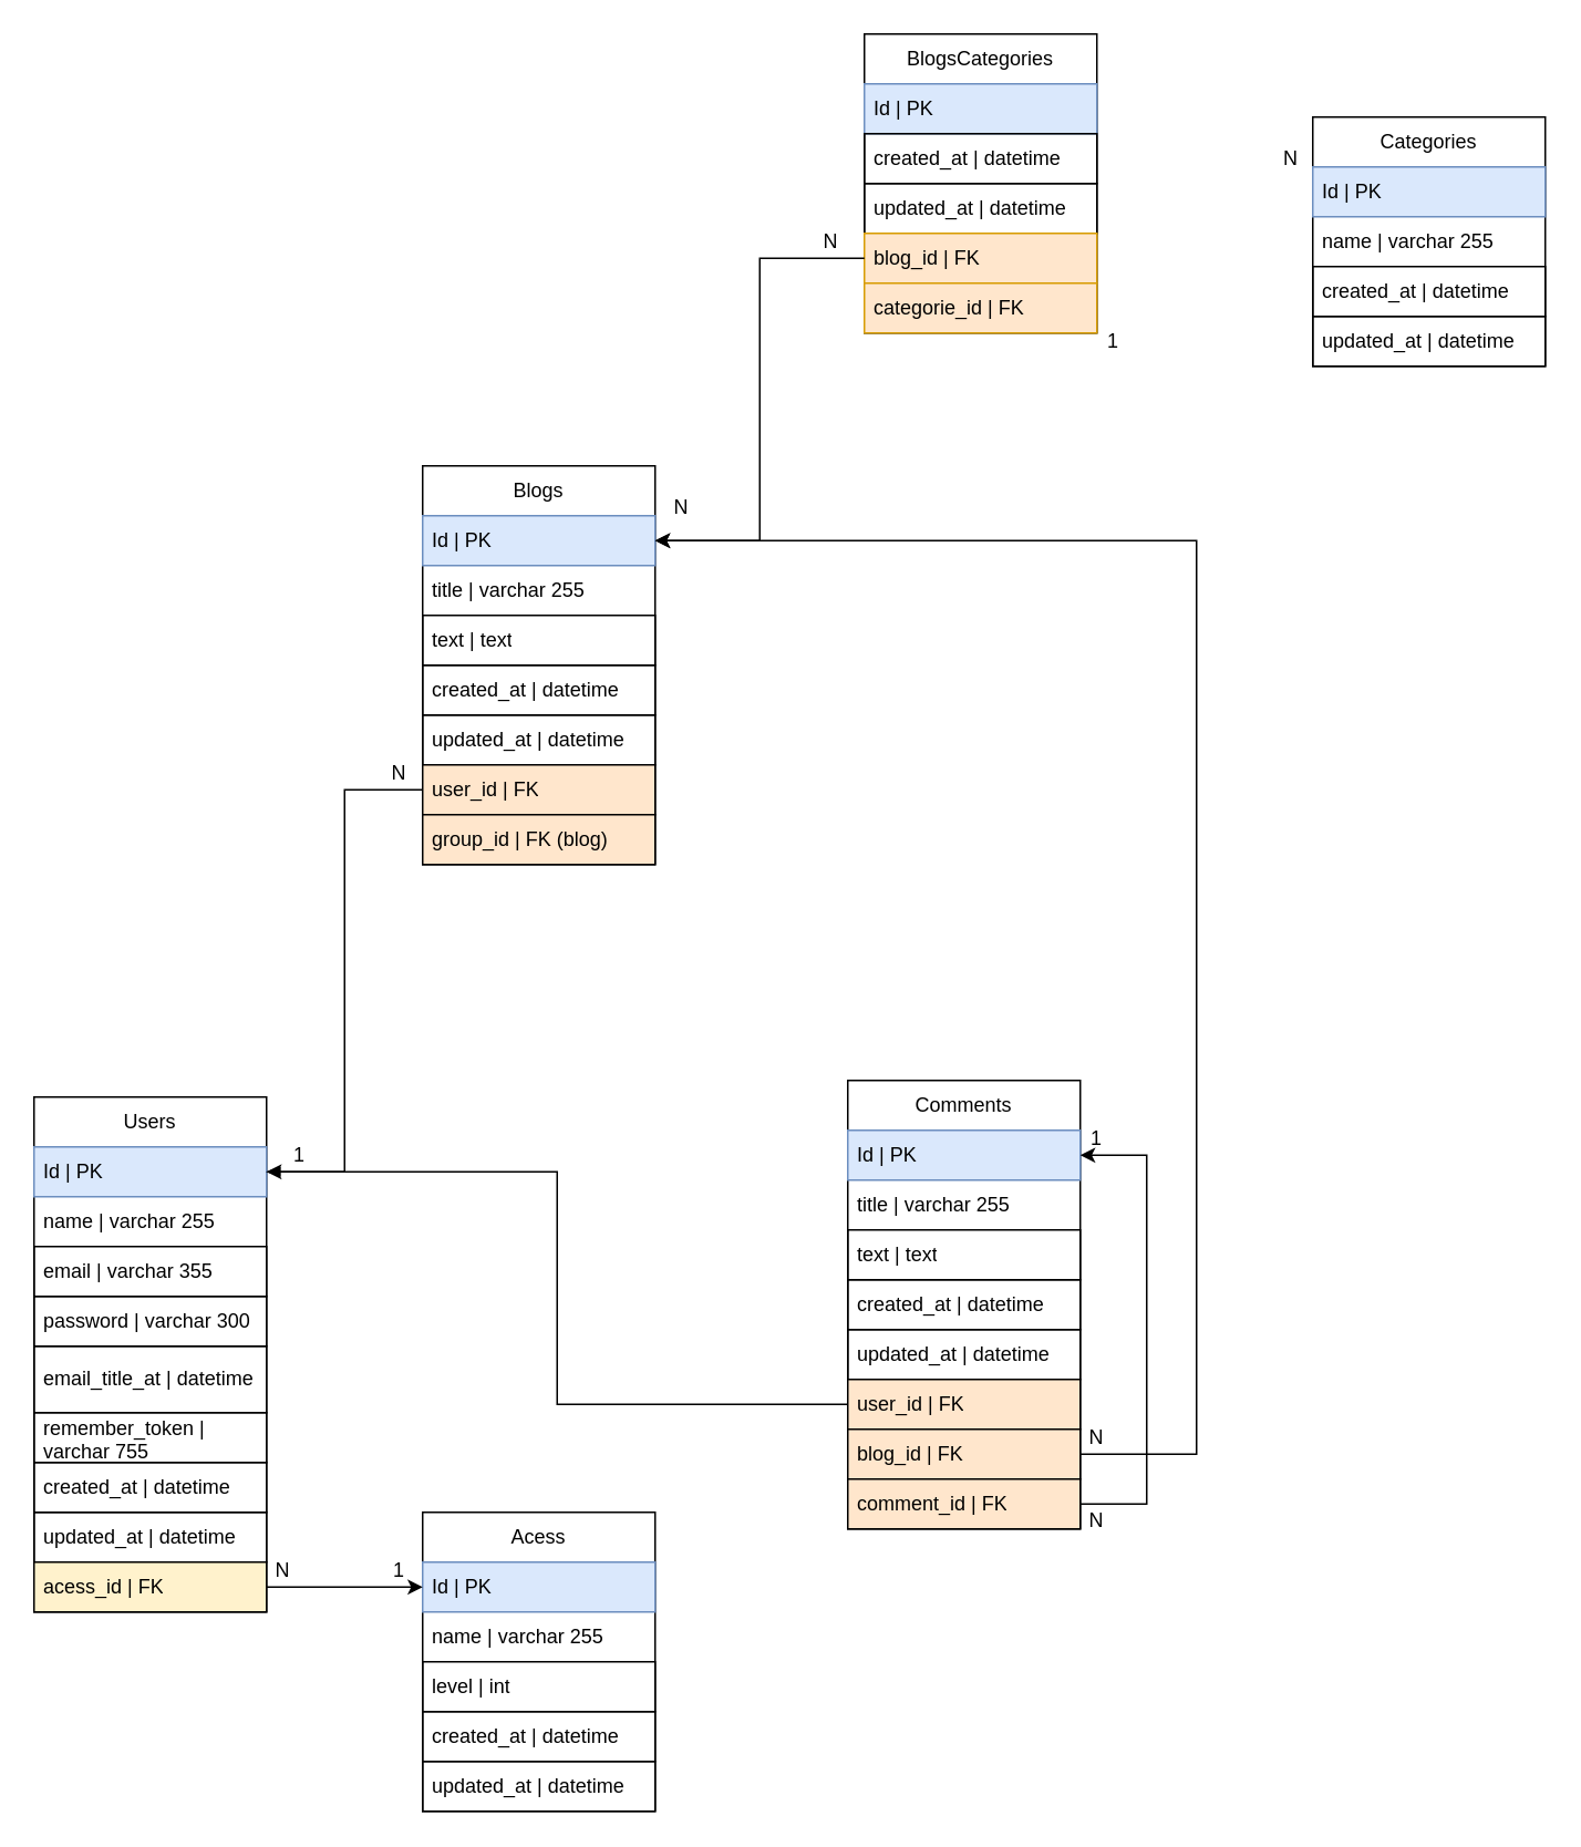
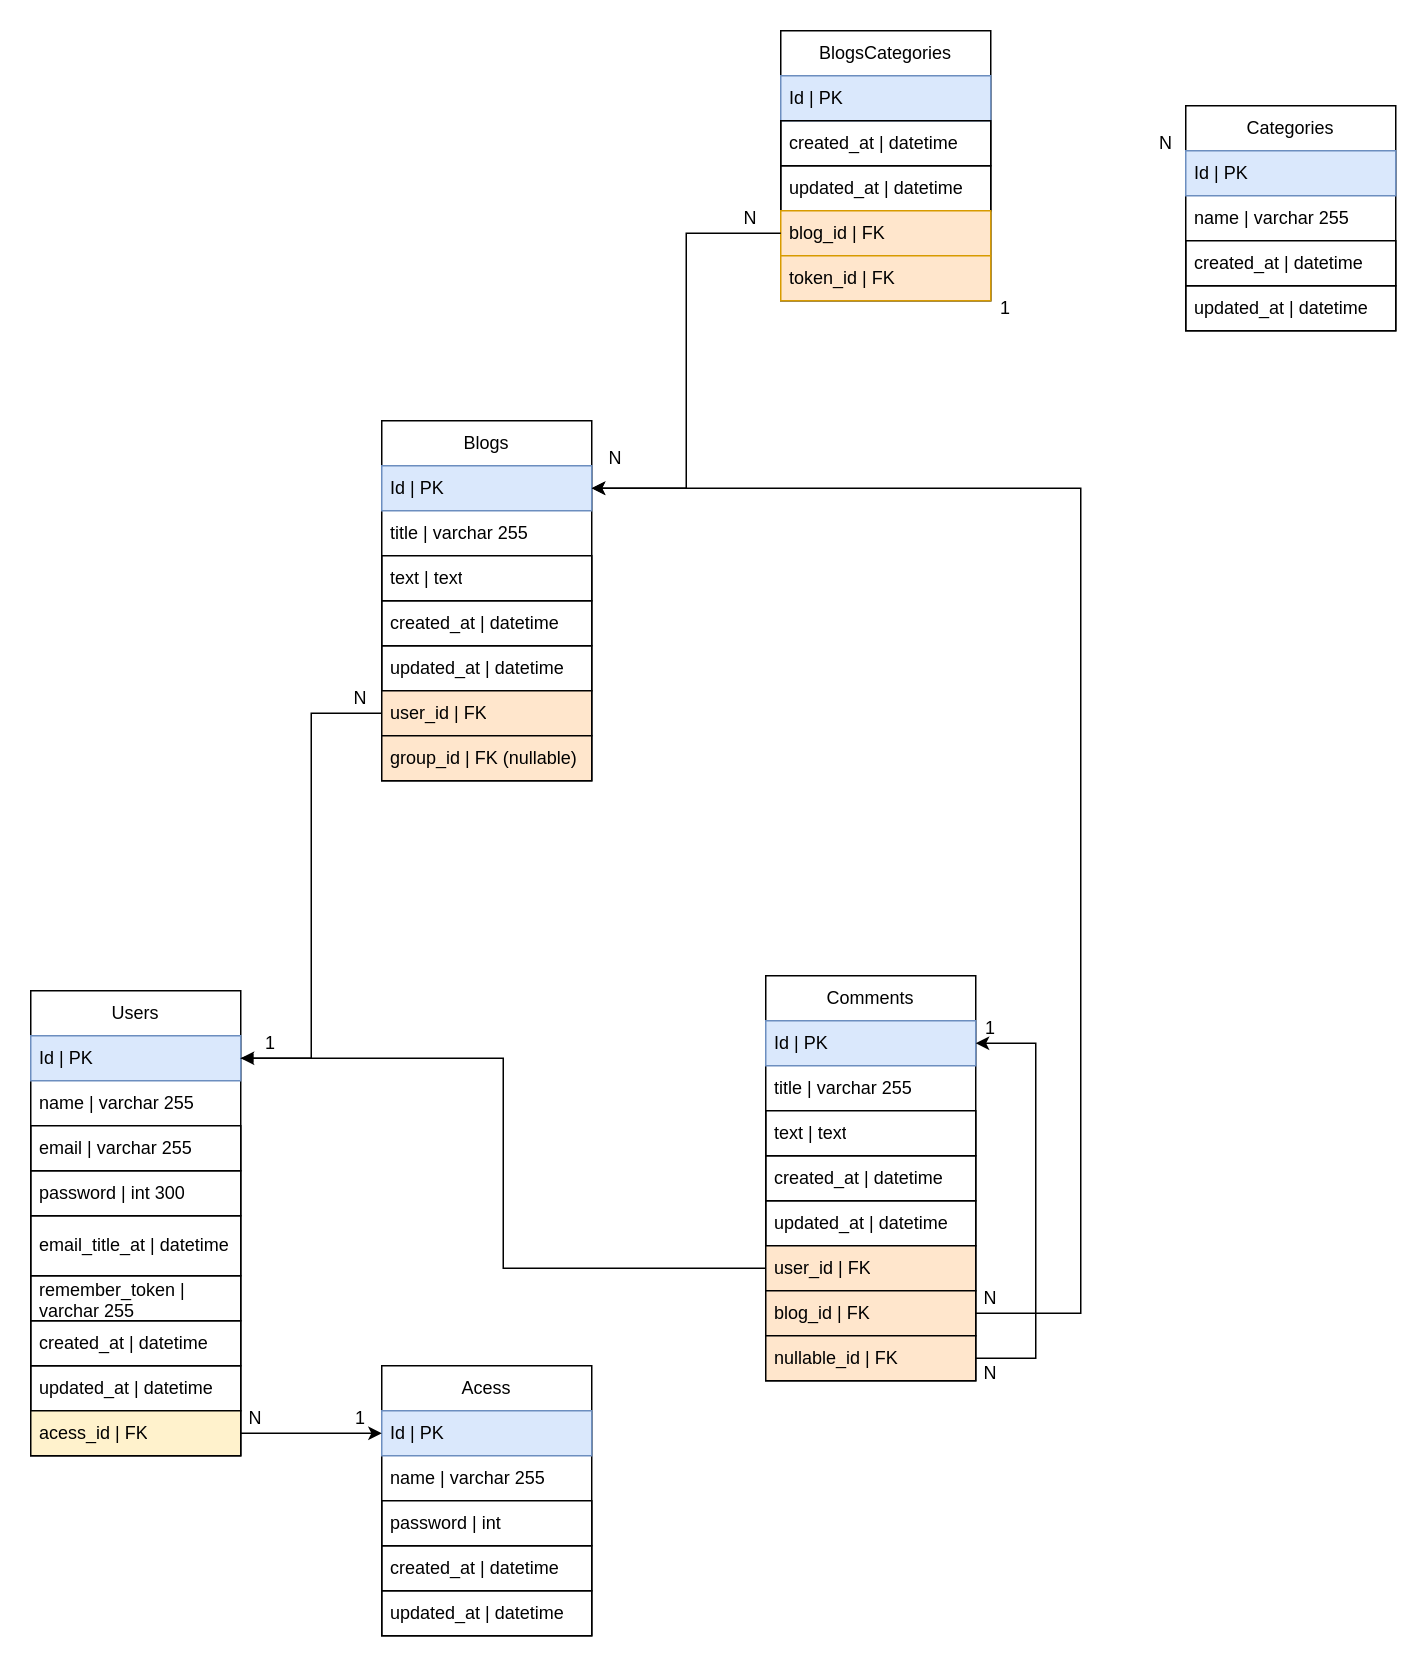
- <mxCell id="58" value="categorie_id | FK" style="text;strokeColor=#d79b00;fillColor=#ffe6cc;align=left;verticalAlign=middle;spacingLeft=4;spacingRight=4;overflow=hidden;points=[[0,0.5],[1,0.5]];portConstraint=eastwest;rotatable=0;whiteSpace=wrap;html=1;" vertex="1" parent="53"><mxGeometry y="150" width="140" height="30" as="geometry" /></mxCell>
+ <mxCell id="58" value="token_id | FK" style="text;strokeColor=#d79b00;fillColor=#ffe6cc;align=left;verticalAlign=middle;spacingLeft=4;spacingRight=4;overflow=hidden;points=[[0,0.5],[1,0.5]];portConstraint=eastwest;rotatable=0;whiteSpace=wrap;html=1;" vertex="1" parent="53"><mxGeometry y="150" width="140" height="30" as="geometry" /></mxCell>
- <mxCell id="28" value="group_id | FK (blog)" style="text;strokeColor=#000000;fillColor=#ffe6cc;align=left;verticalAlign=middle;spacingLeft=4;spacingRight=4;overflow=hidden;points=[[0,0.5],[1,0.5]];portConstraint=eastwest;rotatable=0;whiteSpace=wrap;html=1;" vertex="1" parent="21"><mxGeometry y="210" width="140" height="30" as="geometry" /></mxCell>
+ <mxCell id="28" value="group_id | FK (nullable)" style="text;strokeColor=#000000;fillColor=#ffe6cc;align=left;verticalAlign=middle;spacingLeft=4;spacingRight=4;overflow=hidden;points=[[0,0.5],[1,0.5]];portConstraint=eastwest;rotatable=0;whiteSpace=wrap;html=1;" vertex="1" parent="21"><mxGeometry y="210" width="140" height="30" as="geometry" /></mxCell>
- <mxCell id="5" value="email | varchar 355" style="text;strokeColor=default;fillColor=none;align=left;verticalAlign=middle;spacingLeft=4;spacingRight=4;overflow=hidden;points=[[0,0.5],[1,0.5]];portConstraint=eastwest;rotatable=0;whiteSpace=wrap;html=1;" vertex="1" parent="2"><mxGeometry y="90" width="140" height="30" as="geometry" /></mxCell>
+ <mxCell id="5" value="email | varchar 255" style="text;strokeColor=default;fillColor=none;align=left;verticalAlign=middle;spacingLeft=4;spacingRight=4;overflow=hidden;points=[[0,0.5],[1,0.5]];portConstraint=eastwest;rotatable=0;whiteSpace=wrap;html=1;" vertex="1" parent="2"><mxGeometry y="90" width="140" height="30" as="geometry" /></mxCell>
- <mxCell id="6" value="password | varchar 300" style="text;strokeColor=#000000;fillColor=none;align=left;verticalAlign=middle;spacingLeft=4;spacingRight=4;overflow=hidden;points=[[0,0.5],[1,0.5]];portConstraint=eastwest;rotatable=0;whiteSpace=wrap;html=1;" vertex="1" parent="2"><mxGeometry y="120" width="140" height="30" as="geometry" /></mxCell>
+ <mxCell id="6" value="password | int 300" style="text;strokeColor=#000000;fillColor=none;align=left;verticalAlign=middle;spacingLeft=4;spacingRight=4;overflow=hidden;points=[[0,0.5],[1,0.5]];portConstraint=eastwest;rotatable=0;whiteSpace=wrap;html=1;" vertex="1" parent="2"><mxGeometry y="120" width="140" height="30" as="geometry" /></mxCell>
- <mxCell id="8" value="remember_token | varchar 755" style="text;strokeColor=default;fillColor=none;align=left;verticalAlign=middle;spacingLeft=4;spacingRight=4;overflow=hidden;points=[[0,0.5],[1,0.5]];portConstraint=eastwest;rotatable=0;whiteSpace=wrap;html=1;" vertex="1" parent="2"><mxGeometry y="190" width="140" height="30" as="geometry" /></mxCell>
+ <mxCell id="8" value="remember_token | varchar 255" style="text;strokeColor=default;fillColor=none;align=left;verticalAlign=middle;spacingLeft=4;spacingRight=4;overflow=hidden;points=[[0,0.5],[1,0.5]];portConstraint=eastwest;rotatable=0;whiteSpace=wrap;html=1;" vertex="1" parent="2"><mxGeometry y="190" width="140" height="30" as="geometry" /></mxCell>
- <mxCell id="41" value="comment_id | FK" style="text;strokeColor=#000000;fillColor=#ffe6cc;align=left;verticalAlign=middle;spacingLeft=4;spacingRight=4;overflow=hidden;points=[[0,0.5],[1,0.5]];portConstraint=eastwest;rotatable=0;whiteSpace=wrap;html=1;" vertex="1" parent="32"><mxGeometry y="240" width="140" height="30" as="geometry" /></mxCell>
+ <mxCell id="41" value="nullable_id | FK" style="text;strokeColor=#000000;fillColor=#ffe6cc;align=left;verticalAlign=middle;spacingLeft=4;spacingRight=4;overflow=hidden;points=[[0,0.5],[1,0.5]];portConstraint=eastwest;rotatable=0;whiteSpace=wrap;html=1;" vertex="1" parent="32"><mxGeometry y="240" width="140" height="30" as="geometry" /></mxCell>
- <mxCell id="15" value="level | int" style="text;strokeColor=#000000;fillColor=none;align=left;verticalAlign=middle;spacingLeft=4;spacingRight=4;overflow=hidden;points=[[0,0.5],[1,0.5]];portConstraint=eastwest;rotatable=0;whiteSpace=wrap;html=1;" vertex="1" parent="12"><mxGeometry y="90" width="140" height="30" as="geometry" /></mxCell>
+ <mxCell id="15" value="password | int" style="text;strokeColor=#000000;fillColor=none;align=left;verticalAlign=middle;spacingLeft=4;spacingRight=4;overflow=hidden;points=[[0,0.5],[1,0.5]];portConstraint=eastwest;rotatable=0;whiteSpace=wrap;html=1;" vertex="1" parent="12"><mxGeometry y="90" width="140" height="30" as="geometry" /></mxCell>
